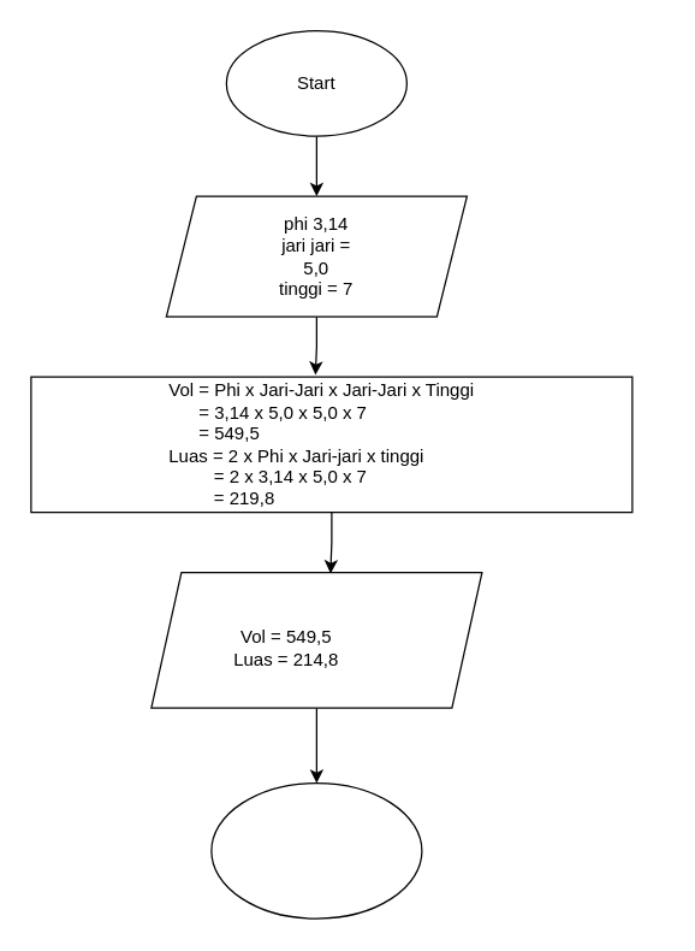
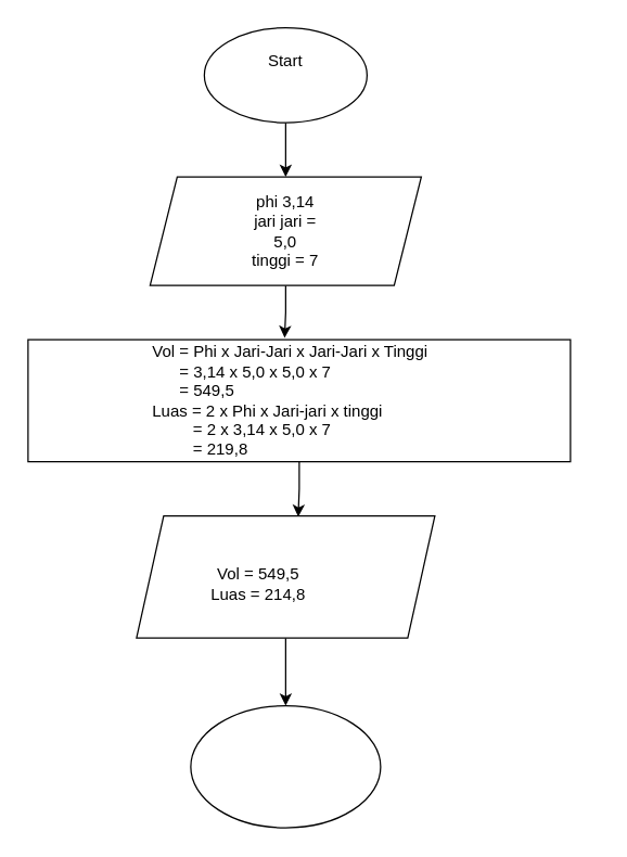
- <mxCell id="4" value="Start" style="text;html=1;strokeColor=none;fillColor=none;align=center;verticalAlign=middle;whiteSpace=wrap;rounded=0;" vertex="1" parent="1"><mxGeometry x="180" y="40" width="60" height="30" as="geometry" /></mxCell>
+ <mxCell id="4" value="Start" style="text;html=1;strokeColor=none;fillColor=none;align=center;verticalAlign=middle;whiteSpace=wrap;rounded=0;" vertex="1" parent="1"><mxGeometry x="180" y="30" width="60" height="30" as="geometry" /></mxCell>
